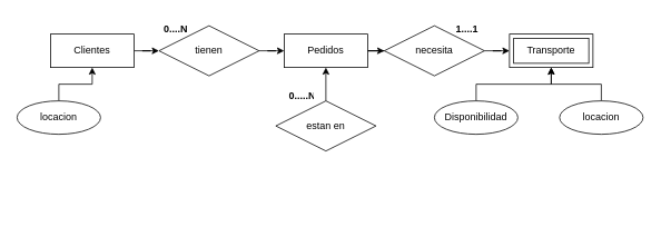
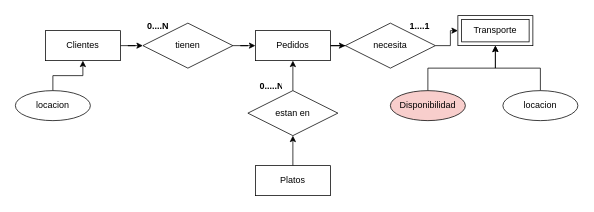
- <mxCell id="8" value="Transporte" style="shape=ext;margin=3;double=1;whiteSpace=wrap;html=1;align=center;" parent="1" vertex="1"><mxGeometry x="610" y="40" width="100" height="40" as="geometry" /></mxCell>
+ <mxCell id="8" value="Transporte" style="shape=ext;margin=3;double=1;whiteSpace=wrap;html=1;align=center;" parent="1" vertex="1"><mxGeometry x="610" y="20" width="100" height="40" as="geometry" /></mxCell>
- <mxCell id="19" value="Disponibilidad" style="ellipse;whiteSpace=wrap;html=1;align=center;" parent="1" vertex="1"><mxGeometry x="520" y="120" width="100" height="40" as="geometry" /></mxCell>
+ <mxCell id="19" value="Disponibilidad" style="ellipse;whiteSpace=wrap;html=1;align=center;fillColor=#f8cecc;" parent="1" vertex="1"><mxGeometry x="520" y="120" width="100" height="40" as="geometry" /></mxCell>
+ <mxCell id="6" style="edgeStyle=orthogonalEdgeStyle;rounded=0;orthogonalLoop=1;jettySize=auto;html=1;entryX=0.5;entryY=1;entryDx=0;entryDy=0;" parent="1" source="7" target="12" edge="1"><mxGeometry relative="1" as="geometry" /></mxCell>
+ <mxCell id="7" value="Platos" style="whiteSpace=wrap;html=1;align=center;" parent="1" vertex="1"><mxGeometry x="340" y="220" width="100" height="40" as="geometry" /></mxCell>
